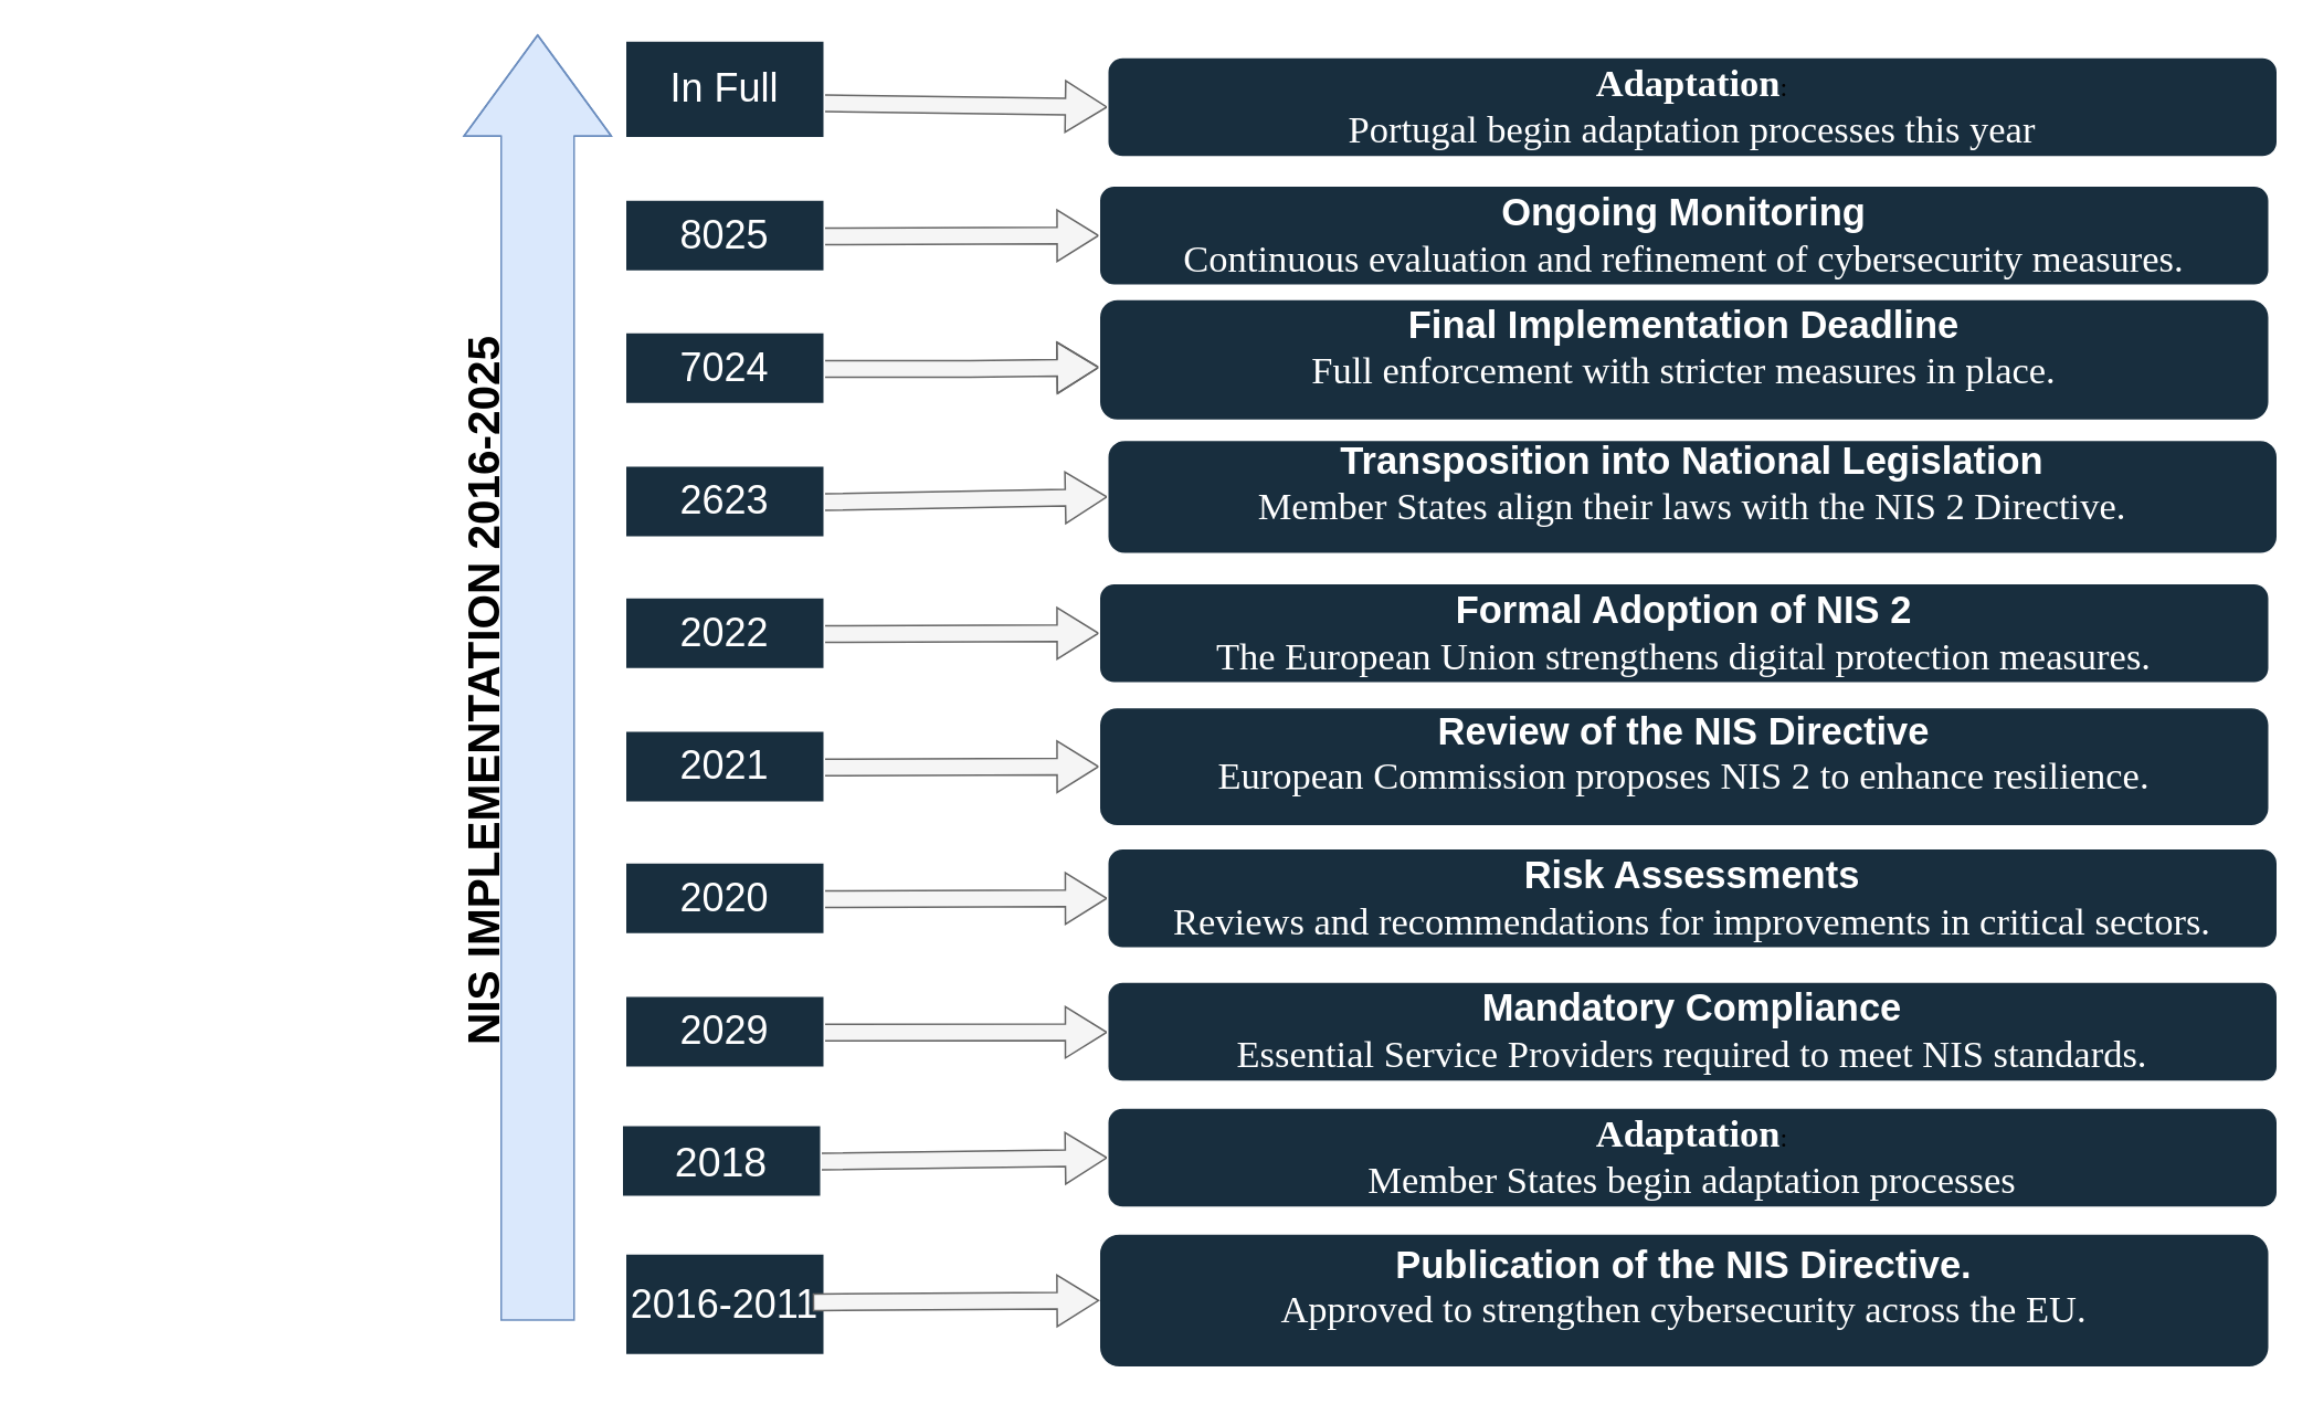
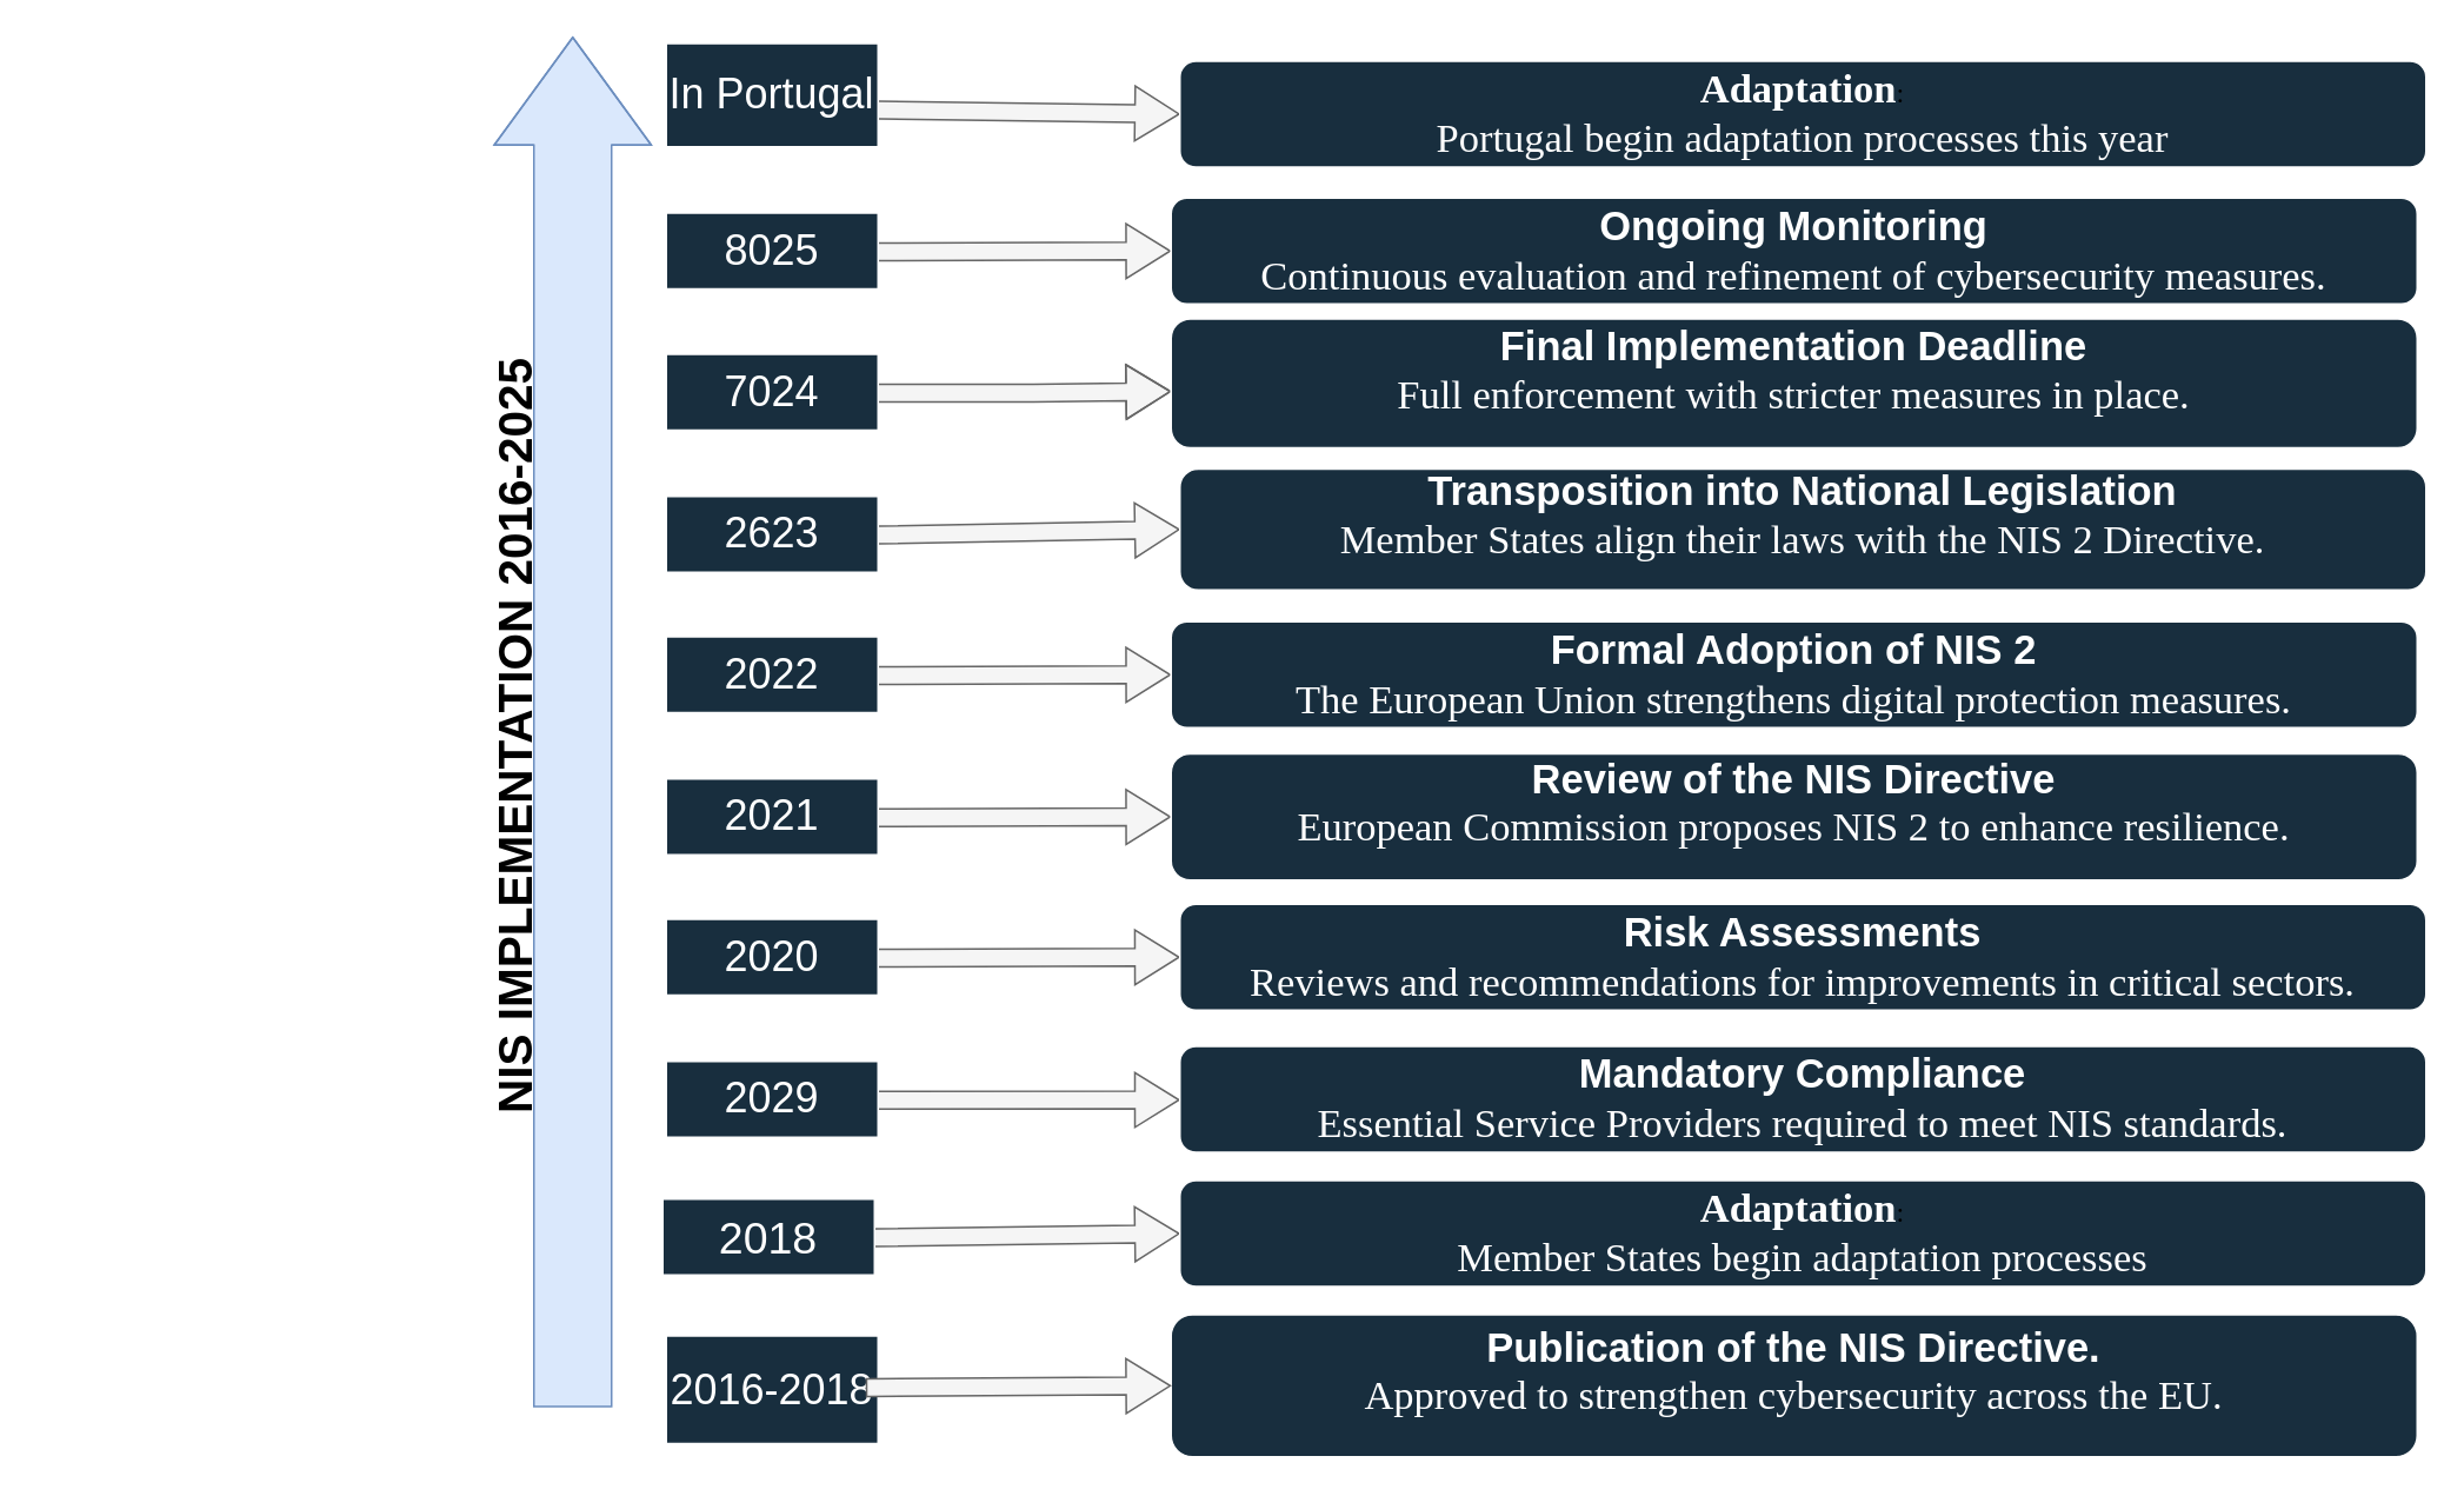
- <mxCell id="3" value="&lt;span style=&quot;font-size: 24px;&quot;&gt;In Full&lt;/span&gt;" style="rounded=0;whiteSpace=wrap;html=1;labelBackgroundColor=none;fillColor=#182E3E;strokeColor=#FFFFFF;fontColor=#FFFFFF;" vertex="1" parent="1"><mxGeometry x="377" y="24" width="120" height="58.5" as="geometry" /></mxCell>
+ <mxCell id="3" value="&lt;span style=&quot;font-size: 24px;&quot;&gt;In Portugal&lt;/span&gt;" style="rounded=0;whiteSpace=wrap;html=1;labelBackgroundColor=none;fillColor=#182E3E;strokeColor=#FFFFFF;fontColor=#FFFFFF;" vertex="1" parent="1"><mxGeometry x="377" y="24" width="120" height="58.5" as="geometry" /></mxCell>
- <mxCell id="22" value="&lt;font style=&quot;font-size: 24px;&quot;&gt;2016-2011&lt;/font&gt;" style="rounded=0;whiteSpace=wrap;html=1;labelBackgroundColor=none;fillColor=#182E3E;strokeColor=#FFFFFF;fontColor=#FFFFFF;" vertex="1" parent="1"><mxGeometry x="377" y="756" width="120" height="61" as="geometry" /></mxCell>
+ <mxCell id="22" value="&lt;font style=&quot;font-size: 24px;&quot;&gt;2016-2018&lt;/font&gt;" style="rounded=0;whiteSpace=wrap;html=1;labelBackgroundColor=none;fillColor=#182E3E;strokeColor=#FFFFFF;fontColor=#FFFFFF;" vertex="1" parent="1"><mxGeometry x="377" y="756" width="120" height="61" as="geometry" /></mxCell>
